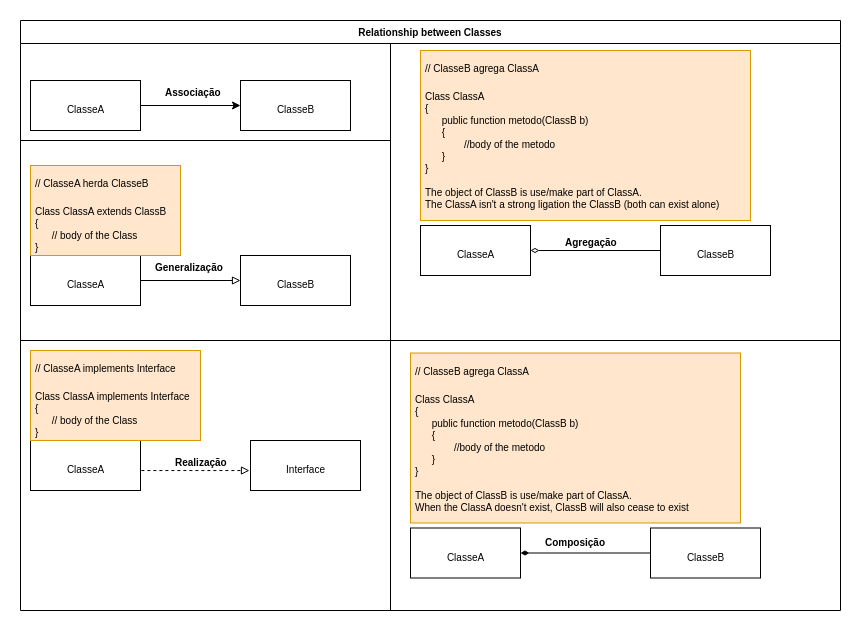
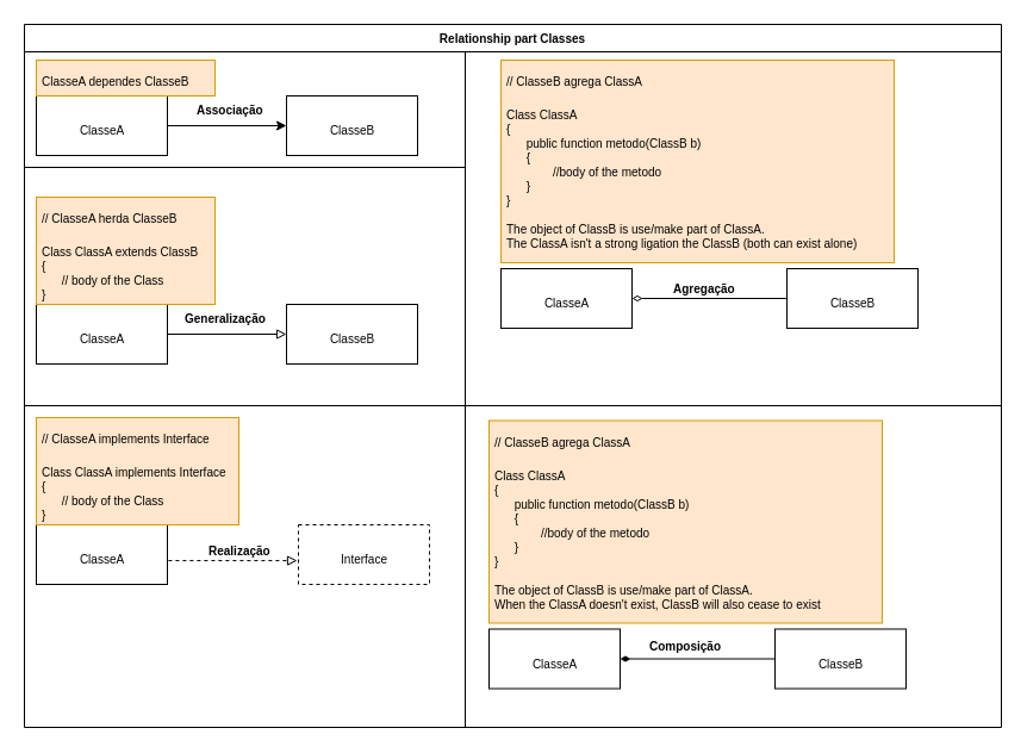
- <mxCell id="2" value="Relationship between Classes" style="swimlane;fontSize=10;" vertex="1" parent="1"><mxGeometry y="20" width="820" height="590" as="geometry" x="20" /></mxCell>
+ <mxCell id="2" value="Relationship part Classes" style="swimlane;fontSize=10;" vertex="1" parent="1"><mxGeometry y="20" width="820" height="590" as="geometry" x="20" /></mxCell>
+ <mxCell id="14" value="&lt;h1&gt;&lt;span style=&quot;font-size: 10px; font-weight: 400;&quot;&gt;ClasseA dependes ClasseB&lt;/span&gt;&lt;/h1&gt;" style="text;html=1;strokeColor=#d79b00;fillColor=#ffe6cc;spacing=5;spacingTop=-20;whiteSpace=wrap;overflow=hidden;rounded=0;fontSize=10;" vertex="1" parent="2"><mxGeometry x="10" y="30" width="150" height="30" as="geometry" /></mxCell>
- <mxCell id="25" value="&lt;h1 style=&quot;text-align: left;&quot;&gt;&lt;span style=&quot;font-size: 10px; font-weight: 400;&quot;&gt;Interface&lt;/span&gt;&lt;/h1&gt;" style="html=1;fontSize=10;" vertex="1" parent="2"><mxGeometry x="230" y="420" width="110" height="50" as="geometry" /></mxCell>
+ <mxCell id="25" value="&lt;h1 style=&quot;text-align: left;&quot;&gt;&lt;span style=&quot;font-size: 10px; font-weight: 400;&quot;&gt;Interface&lt;/span&gt;&lt;/h1&gt;" style="html=1;fontSize=10;dashed=1;" vertex="1" parent="2"><mxGeometry x="230" y="420" width="110" height="50" as="geometry" /></mxCell>
